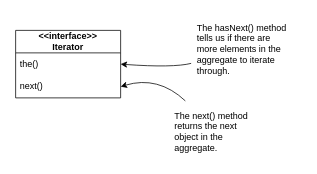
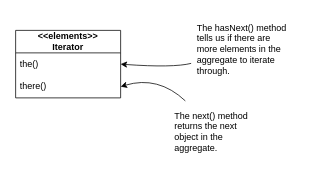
- <mxCell id="2" value="&amp;lt;&amp;lt;interface&amp;gt;&amp;gt;&lt;br&gt;Iterator" style="swimlane;fontStyle=1;childLayout=stackLayout;horizontal=1;startSize=30;horizontalStack=0;resizeParent=1;resizeParentMax=0;resizeLast=0;collapsible=1;marginBottom=0;whiteSpace=wrap;html=1;" parent="1" vertex="1"><mxGeometry x="20" y="40" width="140" height="90" as="geometry" /></mxCell>
+ <mxCell id="2" value="&amp;lt;&amp;lt;elements&amp;gt;&amp;gt;&lt;br&gt;Iterator" style="swimlane;fontStyle=1;childLayout=stackLayout;horizontal=1;startSize=30;horizontalStack=0;resizeParent=1;resizeParentMax=0;resizeLast=0;collapsible=1;marginBottom=0;whiteSpace=wrap;html=1;" parent="1" vertex="1"><mxGeometry x="20" y="40" width="140" height="90" as="geometry" /></mxCell>
- <mxCell id="4" value="next()" style="text;strokeColor=none;fillColor=none;align=left;verticalAlign=middle;spacingLeft=4;spacingRight=4;overflow=hidden;points=[[0,0.5],[1,0.5]];portConstraint=eastwest;rotatable=0;whiteSpace=wrap;html=1;" parent="2" vertex="1"><mxGeometry y="60" width="140" height="30" as="geometry" /></mxCell>
+ <mxCell id="4" value="there()" style="text;strokeColor=none;fillColor=none;align=left;verticalAlign=middle;spacingLeft=4;spacingRight=4;overflow=hidden;points=[[0,0.5],[1,0.5]];portConstraint=eastwest;rotatable=0;whiteSpace=wrap;html=1;" parent="2" vertex="1"><mxGeometry y="60" width="140" height="30" as="geometry" /></mxCell>
